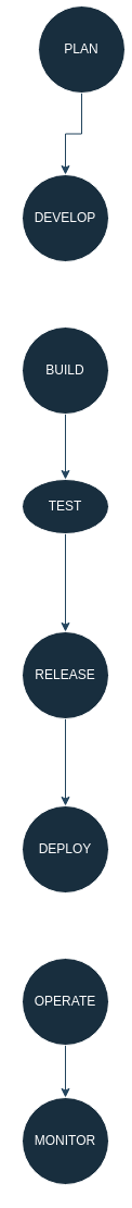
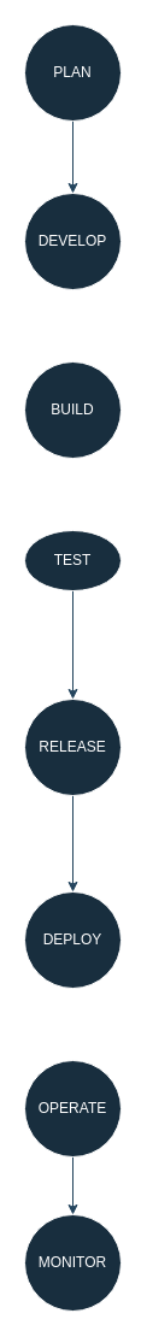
- <mxCell id="3" value="PLAN" style="ellipse;whiteSpace=wrap;html=1;aspect=fixed;labelBackgroundColor=none;fillColor=#182E3E;strokeColor=#FFFFFF;fontColor=#FFFFFF;" vertex="1" parent="1"><mxGeometry x="35" y="5" width="80" height="80" as="geometry" /></mxCell>
+ <mxCell id="3" value="PLAN" style="ellipse;whiteSpace=wrap;html=1;aspect=fixed;labelBackgroundColor=none;fillColor=#182E3E;strokeColor=#FFFFFF;fontColor=#FFFFFF;" vertex="1" parent="1"><mxGeometry x="20" y="20" width="80" height="80" as="geometry" /></mxCell>
- <mxCell id="4" value="" style="edgeStyle=orthogonalEdgeStyle;rounded=0;orthogonalLoop=1;jettySize=auto;html=1;labelBackgroundColor=none;strokeColor=#23445D;fontColor=default;" edge="1" parent="1" source="5" target="7"><mxGeometry relative="1" as="geometry" /></mxCell>
